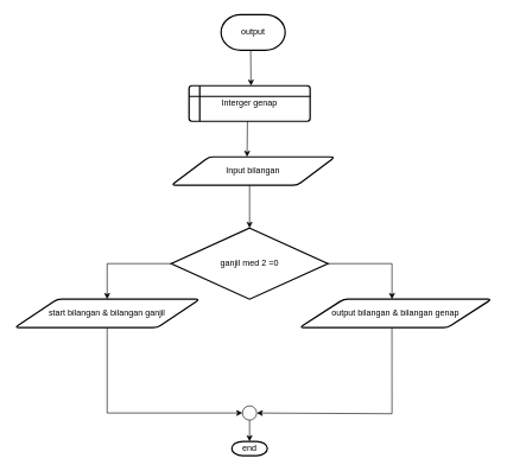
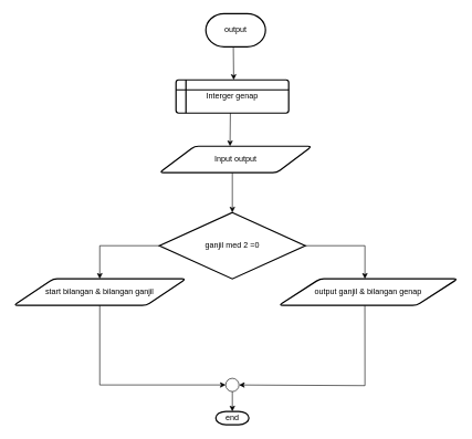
- <mxCell id="5" value="Input bilangan" style="shape=parallelogram;html=1;strokeWidth=2;perimeter=parallelogramPerimeter;whiteSpace=wrap;rounded=1;arcSize=12;size=0.23;" vertex="1" parent="1"><mxGeometry x="240" y="220" width="230" height="40" as="geometry" /></mxCell>
+ <mxCell id="5" value="Input output" style="shape=parallelogram;html=1;strokeWidth=2;perimeter=parallelogramPerimeter;whiteSpace=wrap;rounded=1;arcSize=12;size=0.23;" vertex="1" parent="1"><mxGeometry x="240" y="220" width="230" height="40" as="geometry" /></mxCell>
- <mxCell id="12" value="output bilangan &amp;amp; bilangan genap" style="shape=parallelogram;html=1;strokeWidth=2;perimeter=parallelogramPerimeter;whiteSpace=wrap;rounded=1;arcSize=12;size=0.23;" vertex="1" parent="1"><mxGeometry x="420" y="420" width="270" height="40" as="geometry" /></mxCell>
+ <mxCell id="12" value="output ganjil &amp;amp; bilangan genap" style="shape=parallelogram;html=1;strokeWidth=2;perimeter=parallelogramPerimeter;whiteSpace=wrap;rounded=1;arcSize=12;size=0.23;" vertex="1" parent="1"><mxGeometry x="420" y="420" width="270" height="40" as="geometry" /></mxCell>
